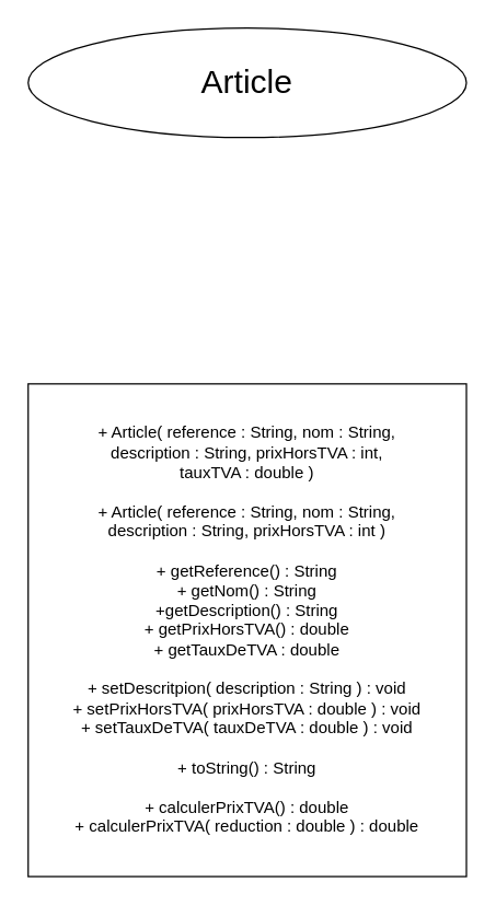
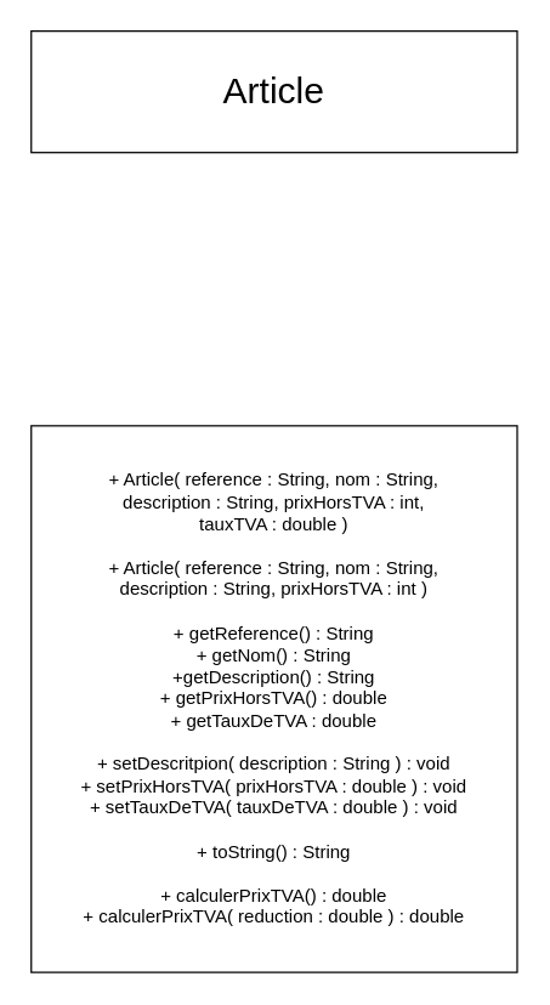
- <mxCell id="2" value="&lt;font style=&quot;font-size: 24px;&quot;&gt;Article&lt;/font&gt;" style="ellipse;whiteSpace=wrap;html=1;" vertex="1" parent="1"><mxGeometry x="20" y="20" width="320" height="80" as="geometry" /></mxCell>
+ <mxCell id="2" value="&lt;font style=&quot;font-size: 24px;&quot;&gt;Article&lt;/font&gt;" style="whiteSpace=wrap;html=1;" vertex="1" parent="1"><mxGeometry x="20" y="20" width="320" height="80" as="geometry" /></mxCell>
